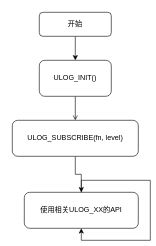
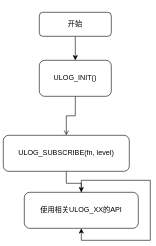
- <mxCell id="7" value="ULOG_SUBSCRIBE(fn, level)" style="whiteSpace=wrap;html=1;rounded=1;" vertex="1" parent="1"><mxGeometry x="20" y="200" width="210" height="60" as="geometry" /></mxCell>
+ <mxCell id="7" value="ULOG_SUBSCRIBE(fn, level)" style="whiteSpace=wrap;html=1;rounded=1;" vertex="1" parent="1"><mxGeometry x="5" y="225" width="210" height="60" as="geometry" /></mxCell>
